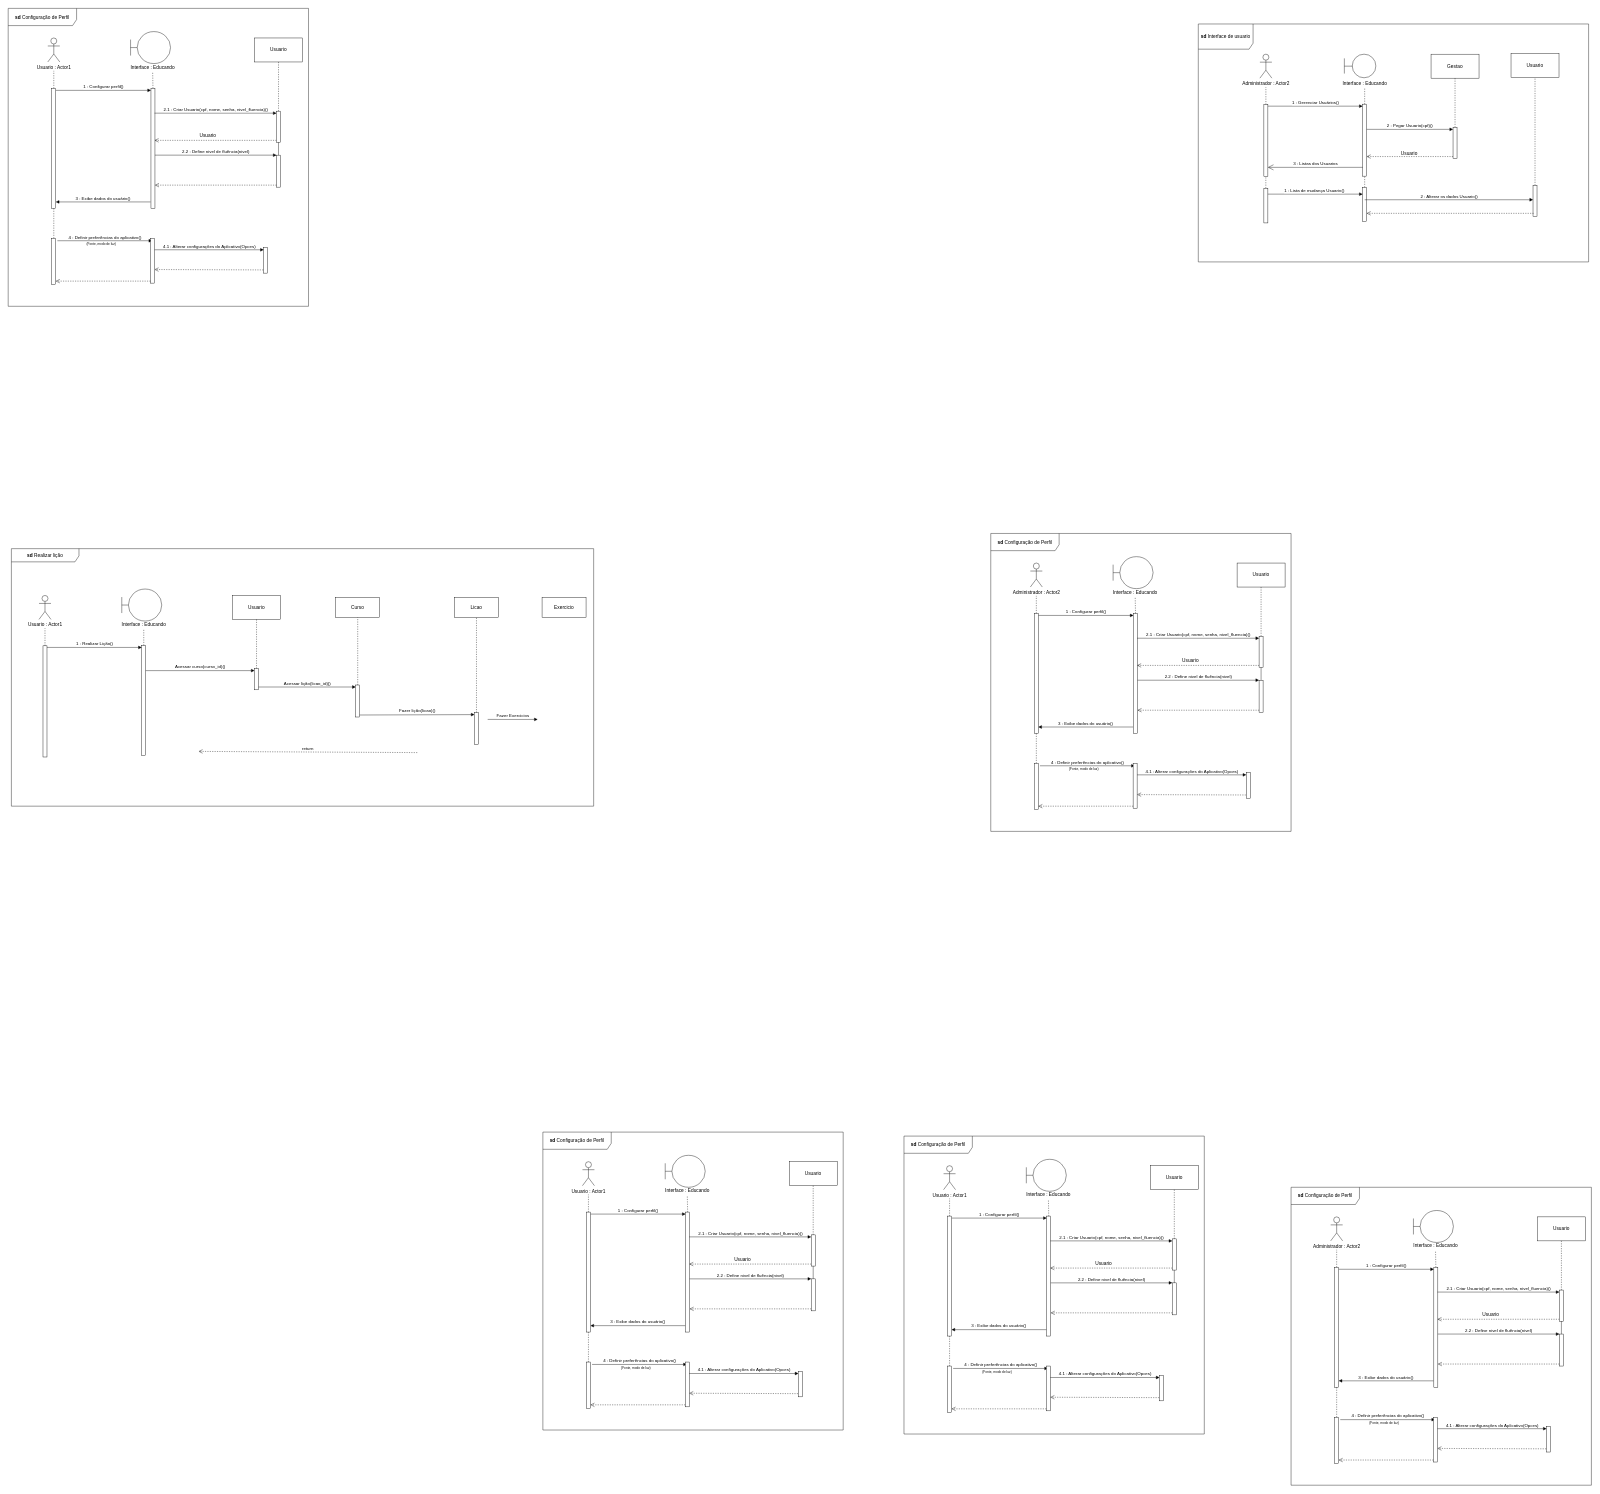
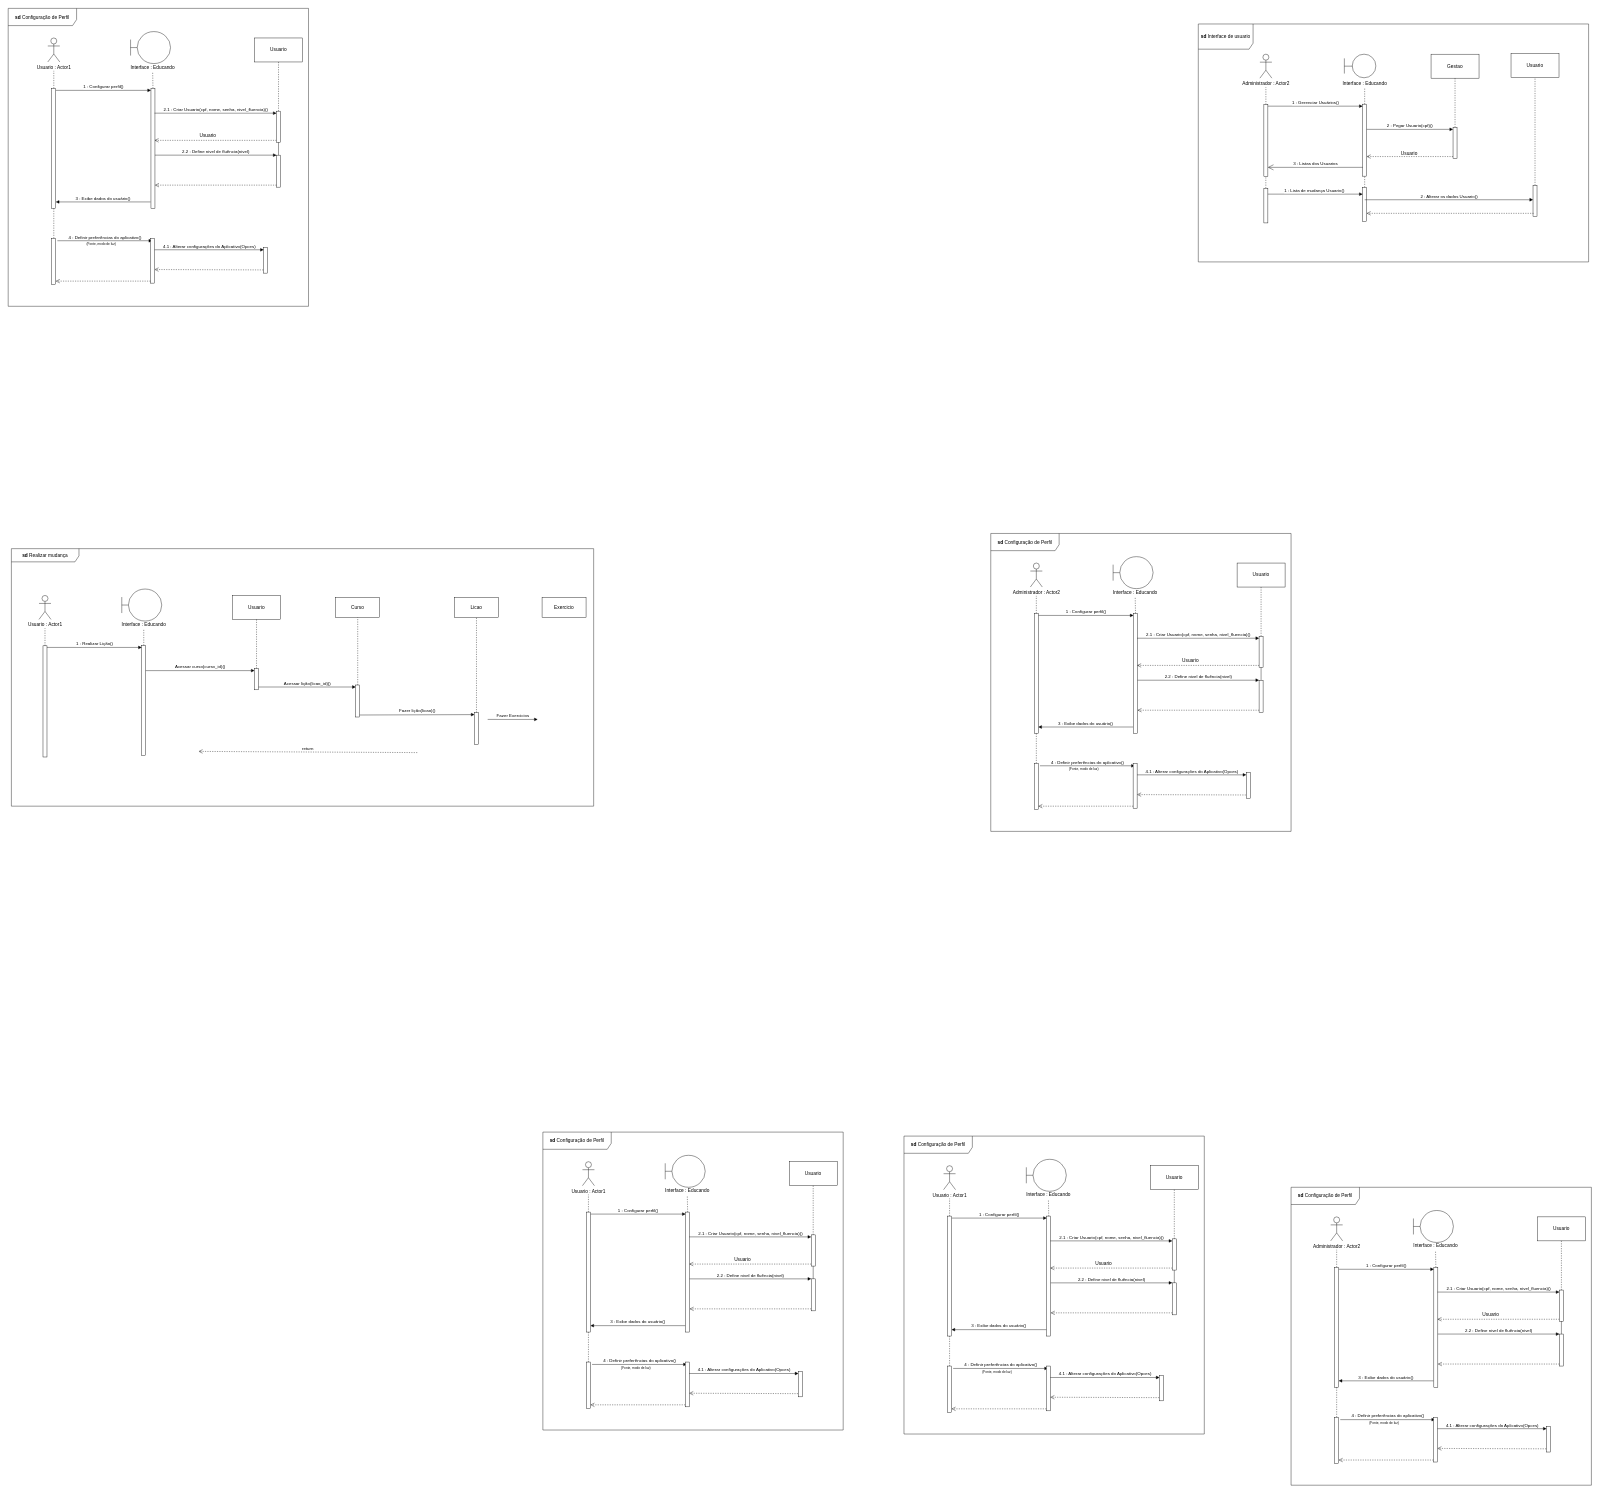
- <mxCell id="84" value="&lt;b&gt;sd&lt;/b&gt; Realizar lição" style="shape=umlFrame;whiteSpace=wrap;html=1;pointerEvents=0;width=169;height=33;" vertex="1" parent="1"><mxGeometry x="28" y="1371" width="1456" height="644" as="geometry" /></mxCell>
+ <mxCell id="84" value="&lt;b&gt;sd&lt;/b&gt; Realizar mudança" style="shape=umlFrame;whiteSpace=wrap;html=1;pointerEvents=0;width=169;height=33;" vertex="1" parent="1"><mxGeometry x="28" y="1371" width="1456" height="644" as="geometry" /></mxCell>
